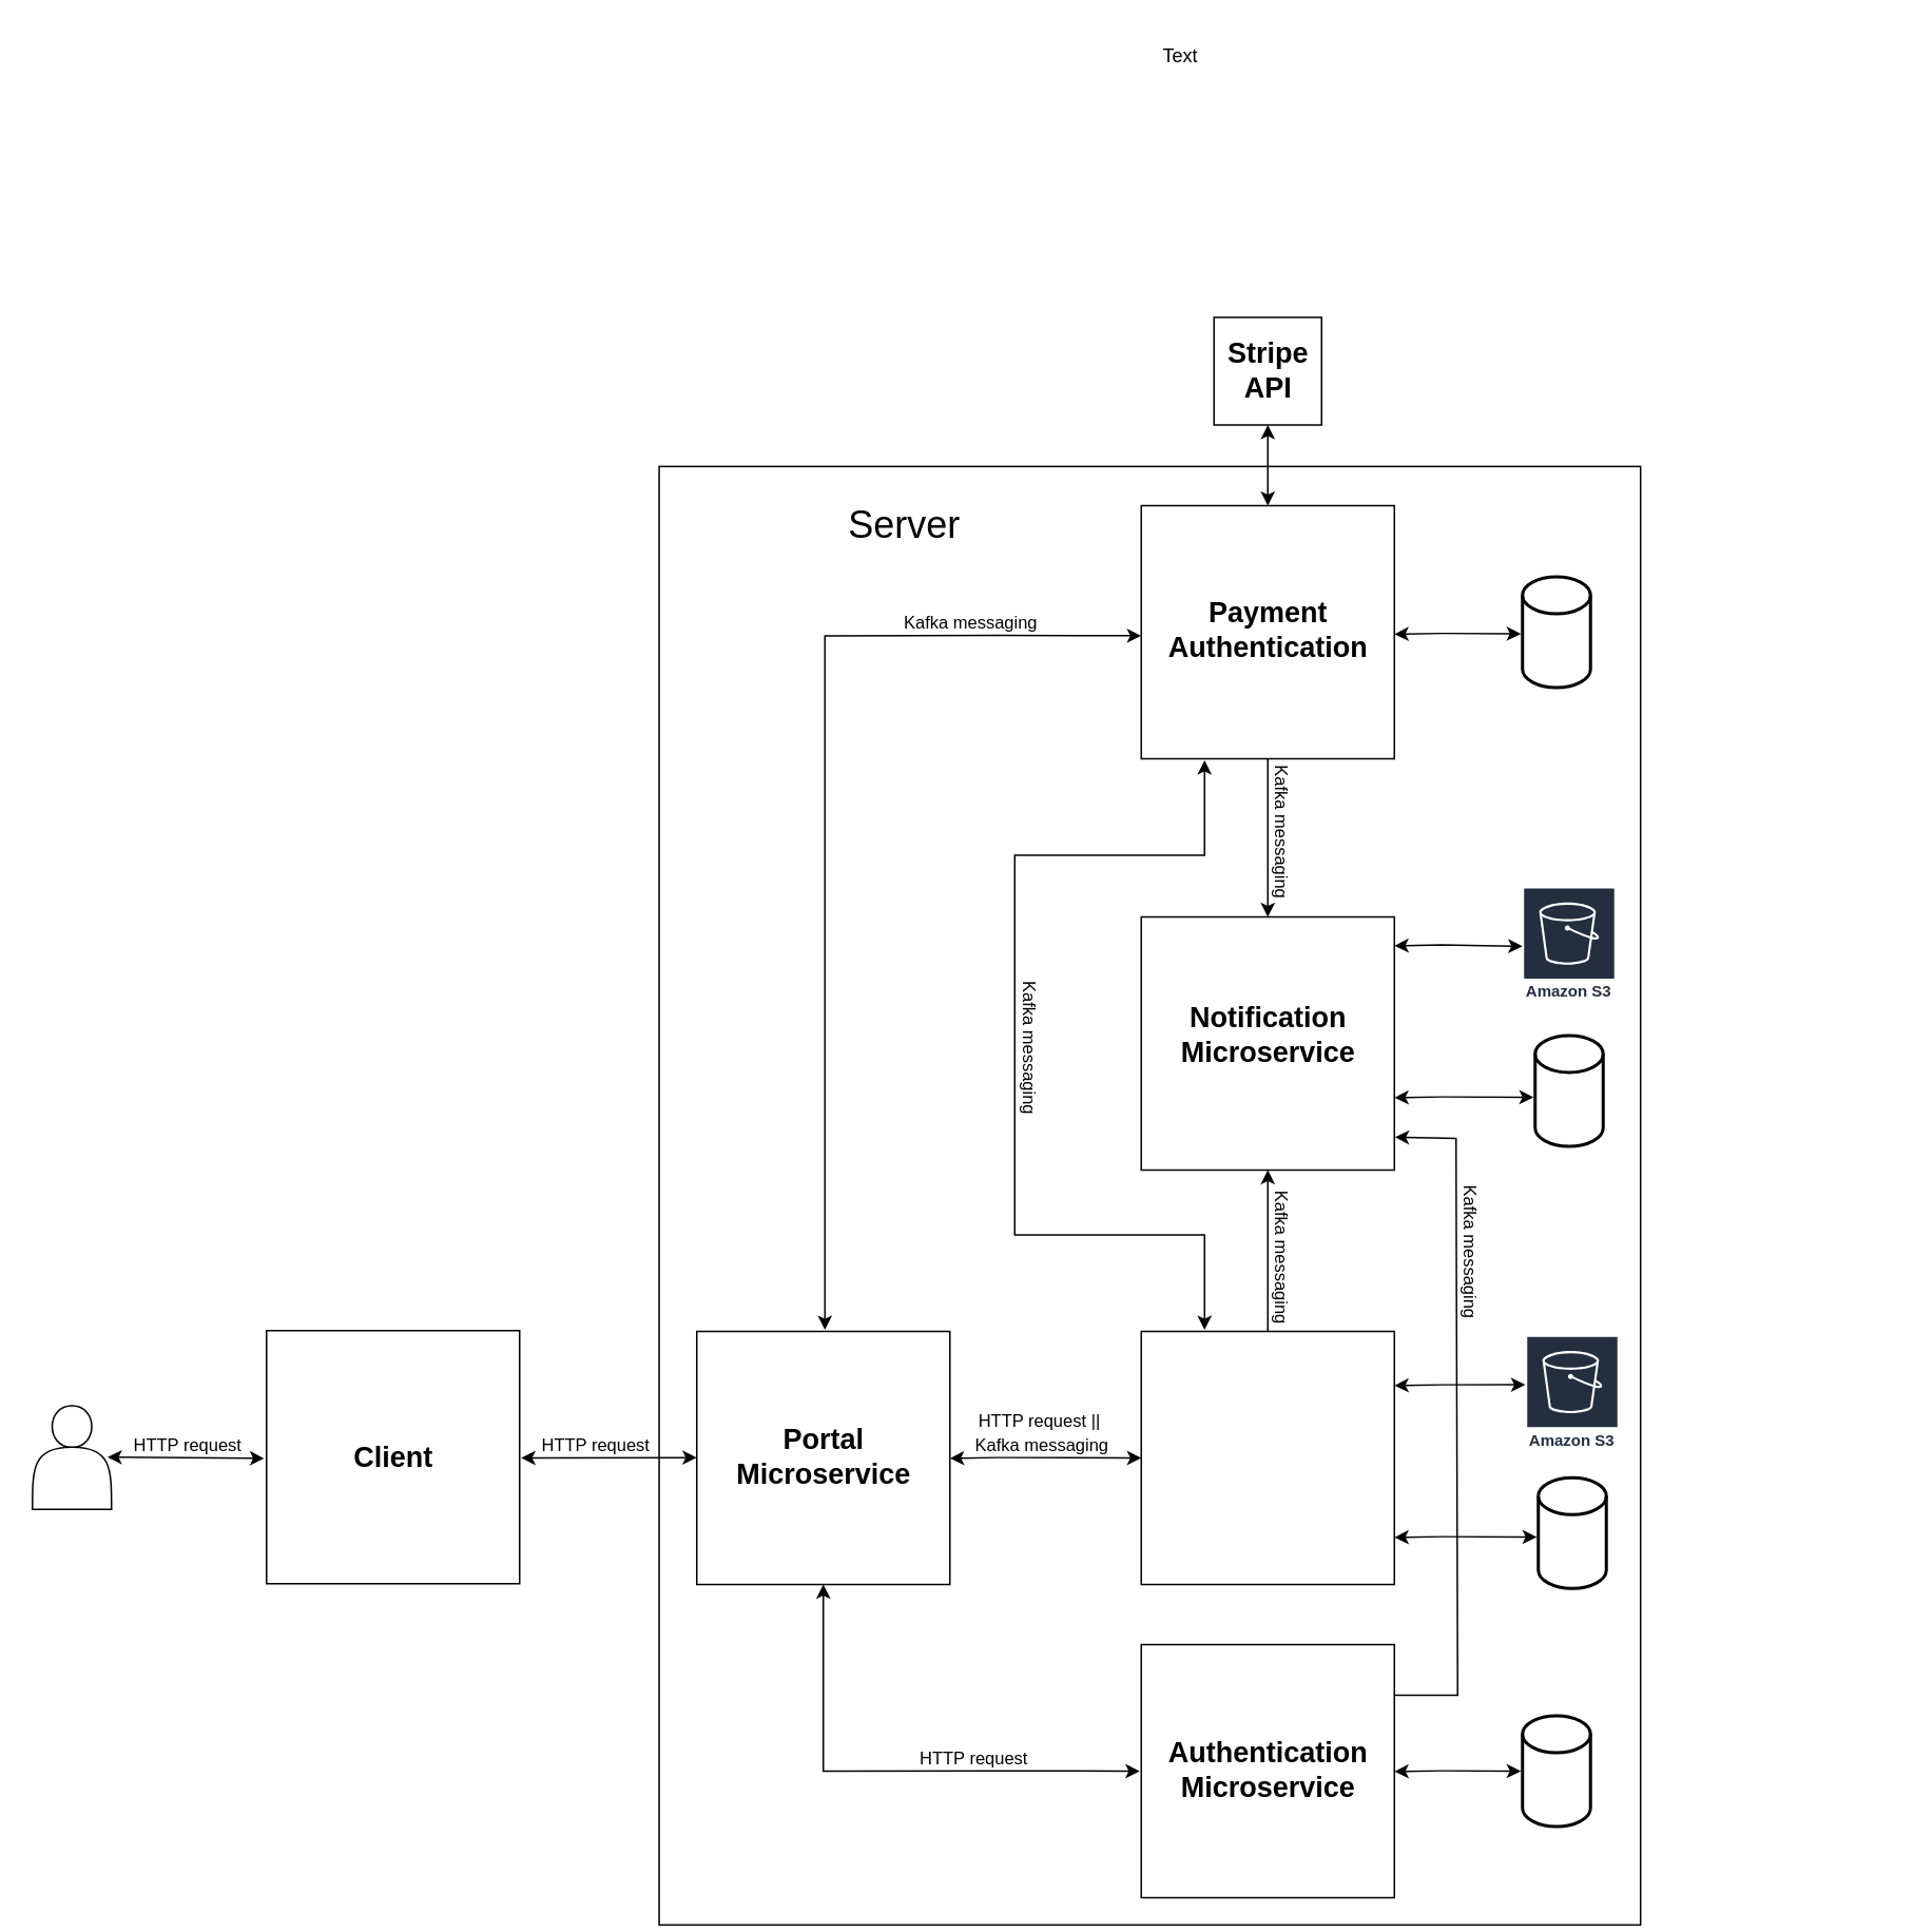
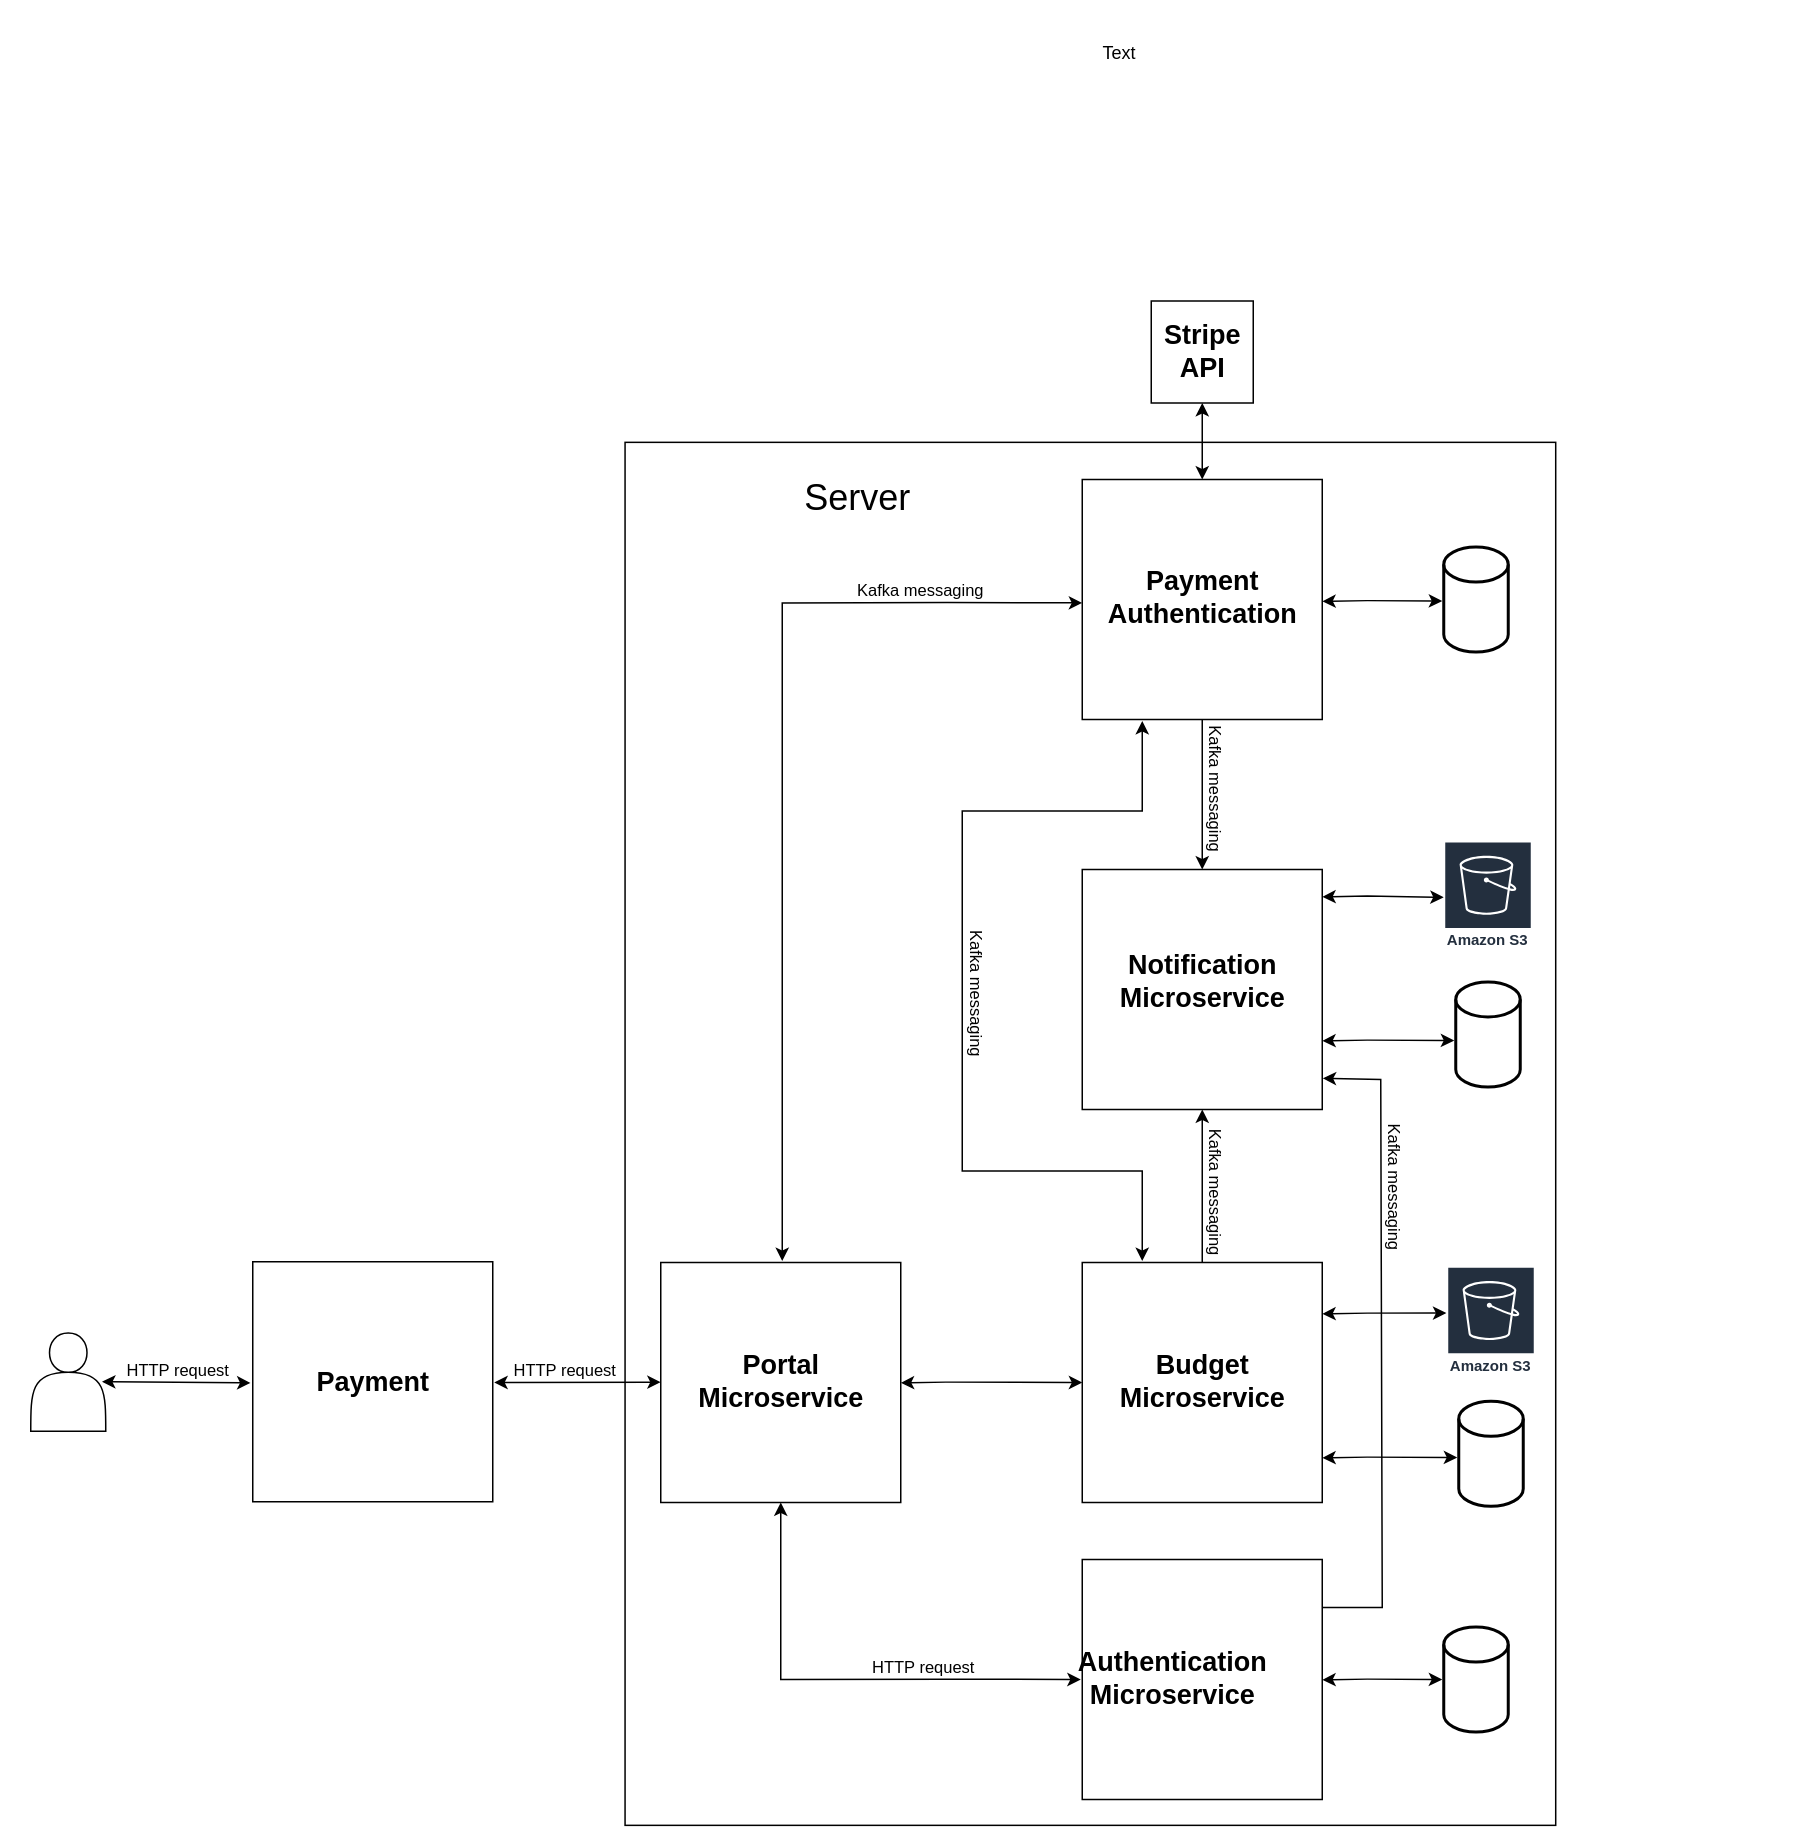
- <mxCell id="22" value="&lt;font style=&quot;font-size: 11px;&quot;&gt;HTTP request ||&amp;nbsp;&lt;br&gt;Kafka messaging&lt;/font&gt;" style="text;html=1;align=center;verticalAlign=middle;whiteSpace=wrap;rounded=0;" parent="1" vertex="1"><mxGeometry x="613" y="889.5" width="91" height="30" as="geometry" /></mxCell>
- <mxCell id="47" value="&lt;span style=&quot;font-size: 18px;&quot;&gt;&lt;b&gt;Client&lt;/b&gt;&lt;/span&gt;" style="text;html=1;align=center;verticalAlign=middle;whiteSpace=wrap;rounded=0;" vertex="1" parent="1"><mxGeometry x="190.5" y="873" width="115" height="95" as="geometry" /></mxCell>
+ <mxCell id="47" value="&lt;span style=&quot;font-size: 18px;&quot;&gt;&lt;b&gt;Payment&lt;/b&gt;&lt;/span&gt;" style="text;html=1;align=center;verticalAlign=middle;whiteSpace=wrap;rounded=0;" vertex="1" parent="1"><mxGeometry x="190.5" y="873" width="115" height="95" as="geometry" /></mxCell>
+ <mxCell id="18" value="&lt;b&gt;&lt;font style=&quot;font-size: 18px;&quot;&gt;Budget&lt;br&gt;Microservice&lt;/font&gt;&lt;/b&gt;" style="text;html=1;align=center;verticalAlign=middle;whiteSpace=wrap;rounded=0;" parent="1" vertex="1"><mxGeometry x="743.5" y="873" width="115" height="95" as="geometry" /></mxCell>
- <mxCell id="19" value="&lt;b&gt;&lt;font style=&quot;font-size: 18px;&quot;&gt;Authentication&lt;/font&gt;&lt;/b&gt;&lt;div&gt;&lt;b&gt;&lt;font style=&quot;font-size: 18px;&quot;&gt;Microservice&lt;/font&gt;&lt;/b&gt;&lt;/div&gt;" style="text;html=1;align=center;verticalAlign=middle;whiteSpace=wrap;rounded=0;" parent="1" vertex="1"><mxGeometry x="743.5" y="1071.5" width="115" height="95" as="geometry" /></mxCell>
+ <mxCell id="19" value="&lt;b&gt;&lt;font style=&quot;font-size: 18px;&quot;&gt;Authentication&lt;/font&gt;&lt;/b&gt;&lt;div&gt;&lt;b&gt;&lt;font style=&quot;font-size: 18px;&quot;&gt;Microservice&lt;/font&gt;&lt;/b&gt;&lt;/div&gt;" style="text;html=1;align=center;verticalAlign=middle;whiteSpace=wrap;rounded=0;" parent="1" vertex="1"><mxGeometry x="723.5" y="1071.5" width="115" height="95" as="geometry" /></mxCell>
